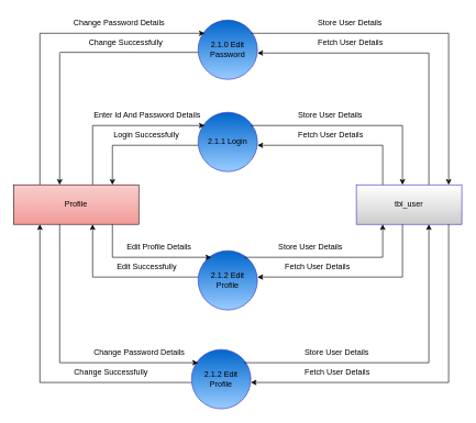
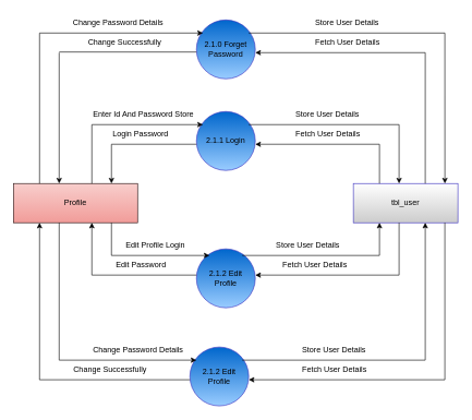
- <mxCell id="3" value="2.1.0 Edit Password" style="ellipse;whiteSpace=wrap;html=1;aspect=fixed;strokeColor=#3B32BF;fillColor=#0066CC;gradientColor=#99CCFF;" parent="1" vertex="1"><mxGeometry x="300" y="30" width="90" height="90" as="geometry" /></mxCell>
+ <mxCell id="3" value="2.1.0 Forget Password" style="ellipse;whiteSpace=wrap;html=1;aspect=fixed;strokeColor=#3B32BF;fillColor=#0066CC;gradientColor=#99CCFF;" parent="1" vertex="1"><mxGeometry x="300" y="30" width="90" height="90" as="geometry" /></mxCell>
- <mxCell id="44" value="Enter Id And Password Details" style="text;whiteSpace=wrap;html=1;" parent="1" vertex="1"><mxGeometry x="140" y="160" width="200" height="40" as="geometry" /></mxCell>
+ <mxCell id="44" value="Enter Id And Password Store" style="text;whiteSpace=wrap;html=1;" parent="1" vertex="1"><mxGeometry x="140" y="160" width="200" height="40" as="geometry" /></mxCell>
- <mxCell id="45" value="Login Successfully" style="text;whiteSpace=wrap;html=1;" parent="1" vertex="1"><mxGeometry x="170" y="190" width="130" height="40" as="geometry" /></mxCell>
+ <mxCell id="45" value="Login Password" style="text;whiteSpace=wrap;html=1;" parent="1" vertex="1"><mxGeometry x="170" y="190" width="130" height="40" as="geometry" /></mxCell>
- <mxCell id="48" value="Edit Profile Details" style="text;whiteSpace=wrap;html=1;" parent="1" vertex="1"><mxGeometry x="190" y="360" width="130" height="40" as="geometry" /></mxCell>
+ <mxCell id="48" value="Edit Profile Login" style="text;whiteSpace=wrap;html=1;" parent="1" vertex="1"><mxGeometry x="190" y="360" width="130" height="40" as="geometry" /></mxCell>
- <mxCell id="49" value="Edit Successfully" style="text;whiteSpace=wrap;html=1;" parent="1" vertex="1"><mxGeometry x="175" y="390" width="120" height="40" as="geometry" /></mxCell>
+ <mxCell id="49" value="Edit Password" style="text;whiteSpace=wrap;html=1;" parent="1" vertex="1"><mxGeometry x="175" y="390" width="120" height="40" as="geometry" /></mxCell>
